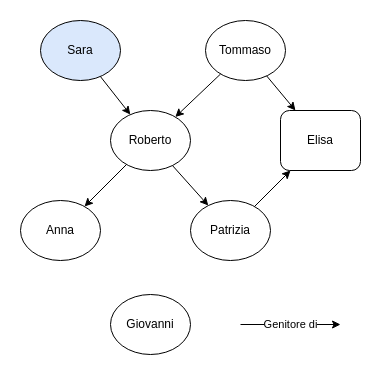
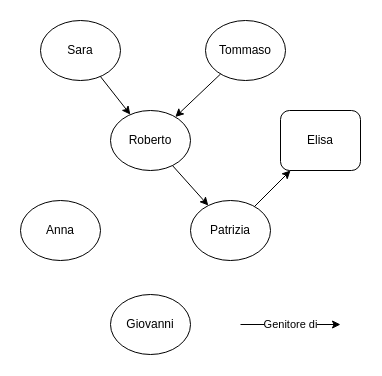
- <mxCell id="2" value="Sara" style="ellipse;whiteSpace=wrap;html=1;fillColor=#dae8fc;" parent="1" vertex="1"><mxGeometry x="40" y="20" width="80" height="60" as="geometry" /></mxCell>
+ <mxCell id="2" value="Sara" style="ellipse;whiteSpace=wrap;html=1;" parent="1" vertex="1"><mxGeometry x="40" y="20" width="80" height="60" as="geometry" /></mxCell>
- <mxCell id="11" value="" style="endArrow=classic;html=1;rounded=0;" parent="1" source="3" target="5" edge="1"><mxGeometry width="50" height="50" relative="1" as="geometry"><mxPoint x="260" y="250" as="sourcePoint" /><mxPoint x="310" y="200" as="targetPoint" /></mxGeometry></mxCell>
- <mxCell id="12" value="" style="endArrow=classic;html=1;rounded=0;" parent="1" source="4" target="6" edge="1"><mxGeometry width="50" height="50" relative="1" as="geometry"><mxPoint x="260" y="250" as="sourcePoint" /><mxPoint x="310" y="200" as="targetPoint" /></mxGeometry></mxCell>
